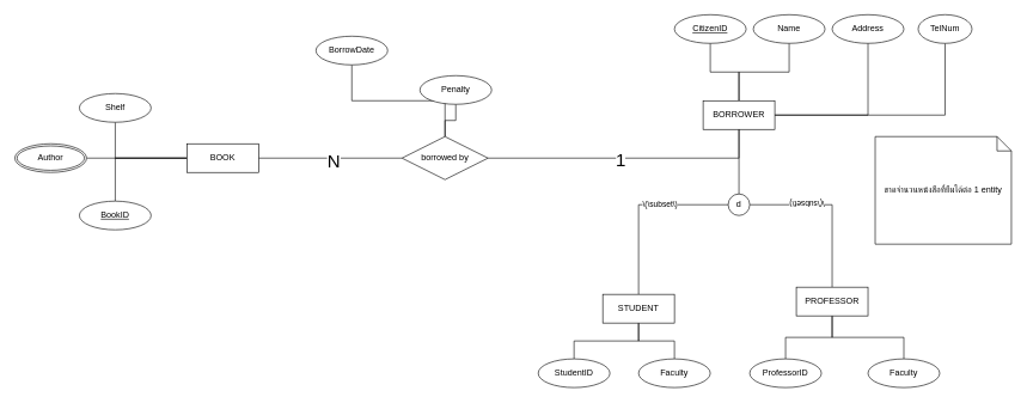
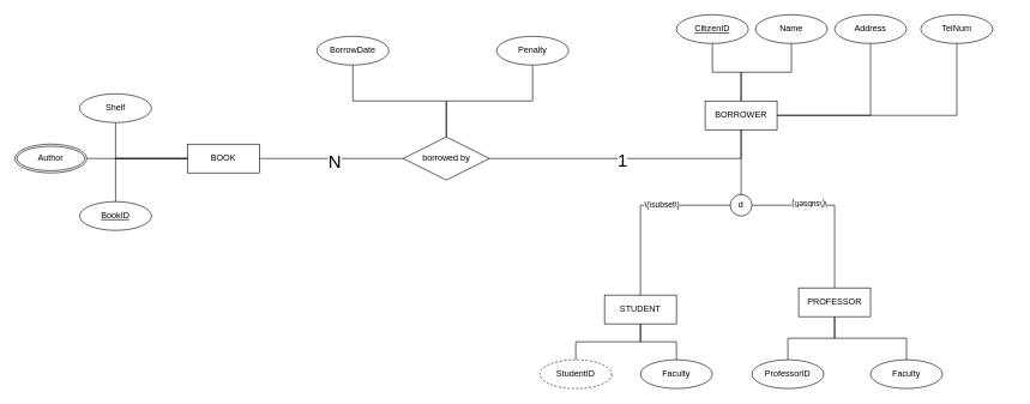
- <mxCell id="25" value="TelNum" style="ellipse;whiteSpace=wrap;html=1;align=center;" vertex="1" parent="1"><mxGeometry x="1280" y="20" width="75" height="40" as="geometry" /></mxCell>
+ <mxCell id="25" value="TelNum" style="ellipse;whiteSpace=wrap;html=1;align=center;" vertex="1" parent="1"><mxGeometry x="1280" y="20" width="100" height="40" as="geometry" /></mxCell>
- <mxCell id="42" value="Penalty" style="ellipse;whiteSpace=wrap;html=1;align=center;" vertex="1" parent="1"><mxGeometry x="585" y="105" width="100" height="40" as="geometry" /></mxCell>
+ <mxCell id="42" value="Penalty" style="ellipse;whiteSpace=wrap;html=1;align=center;" vertex="1" parent="1"><mxGeometry x="690" y="50" width="100" height="40" as="geometry" /></mxCell>
- <mxCell id="43" value="ขาดจำนวนหนังสือที่ยืมได้ต่อ 1 entity" style="shape=note;size=20;whiteSpace=wrap;html=1;" vertex="1" parent="1"><mxGeometry x="1220" y="190" width="190" height="150" as="geometry" /></mxCell>
- <mxCell id="32" value="StudentID" style="ellipse;whiteSpace=wrap;html=1;align=center;" vertex="1" parent="1"><mxGeometry x="750" y="500" width="100" height="40" as="geometry" /></mxCell>
+ <mxCell id="32" value="StudentID" style="ellipse;whiteSpace=wrap;html=1;align=center;dashed=1;" vertex="1" parent="1"><mxGeometry x="750" y="500" width="100" height="40" as="geometry" /></mxCell>
